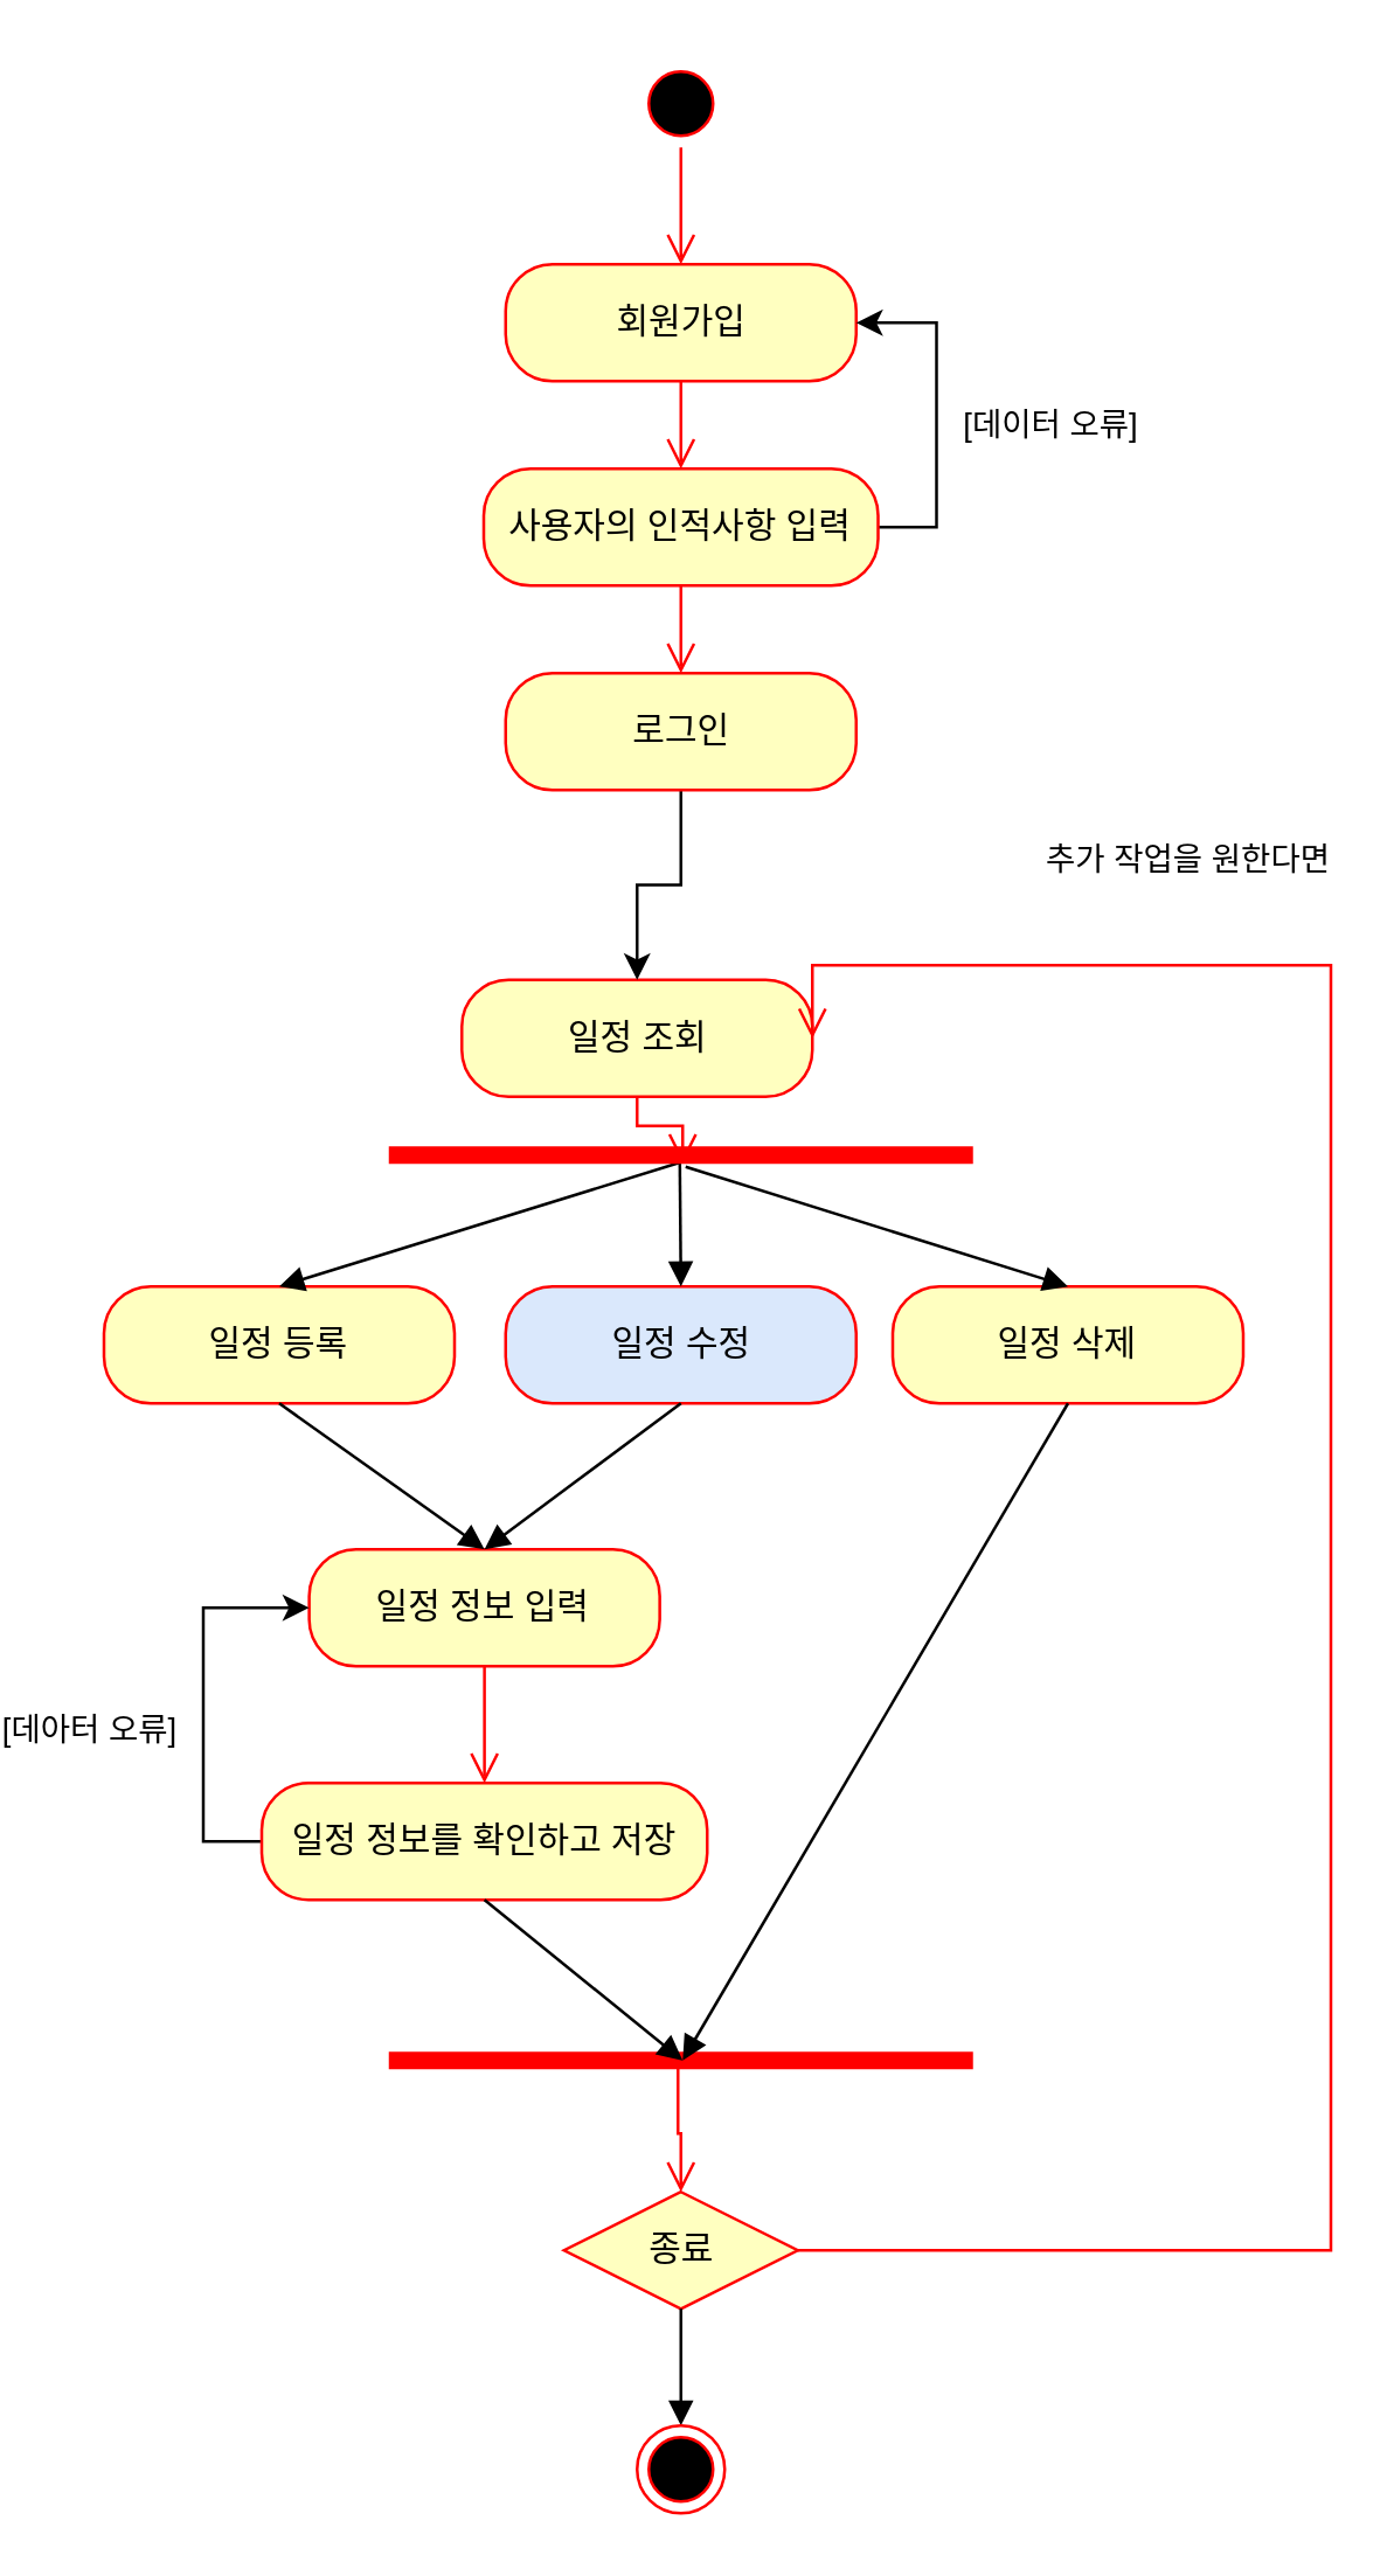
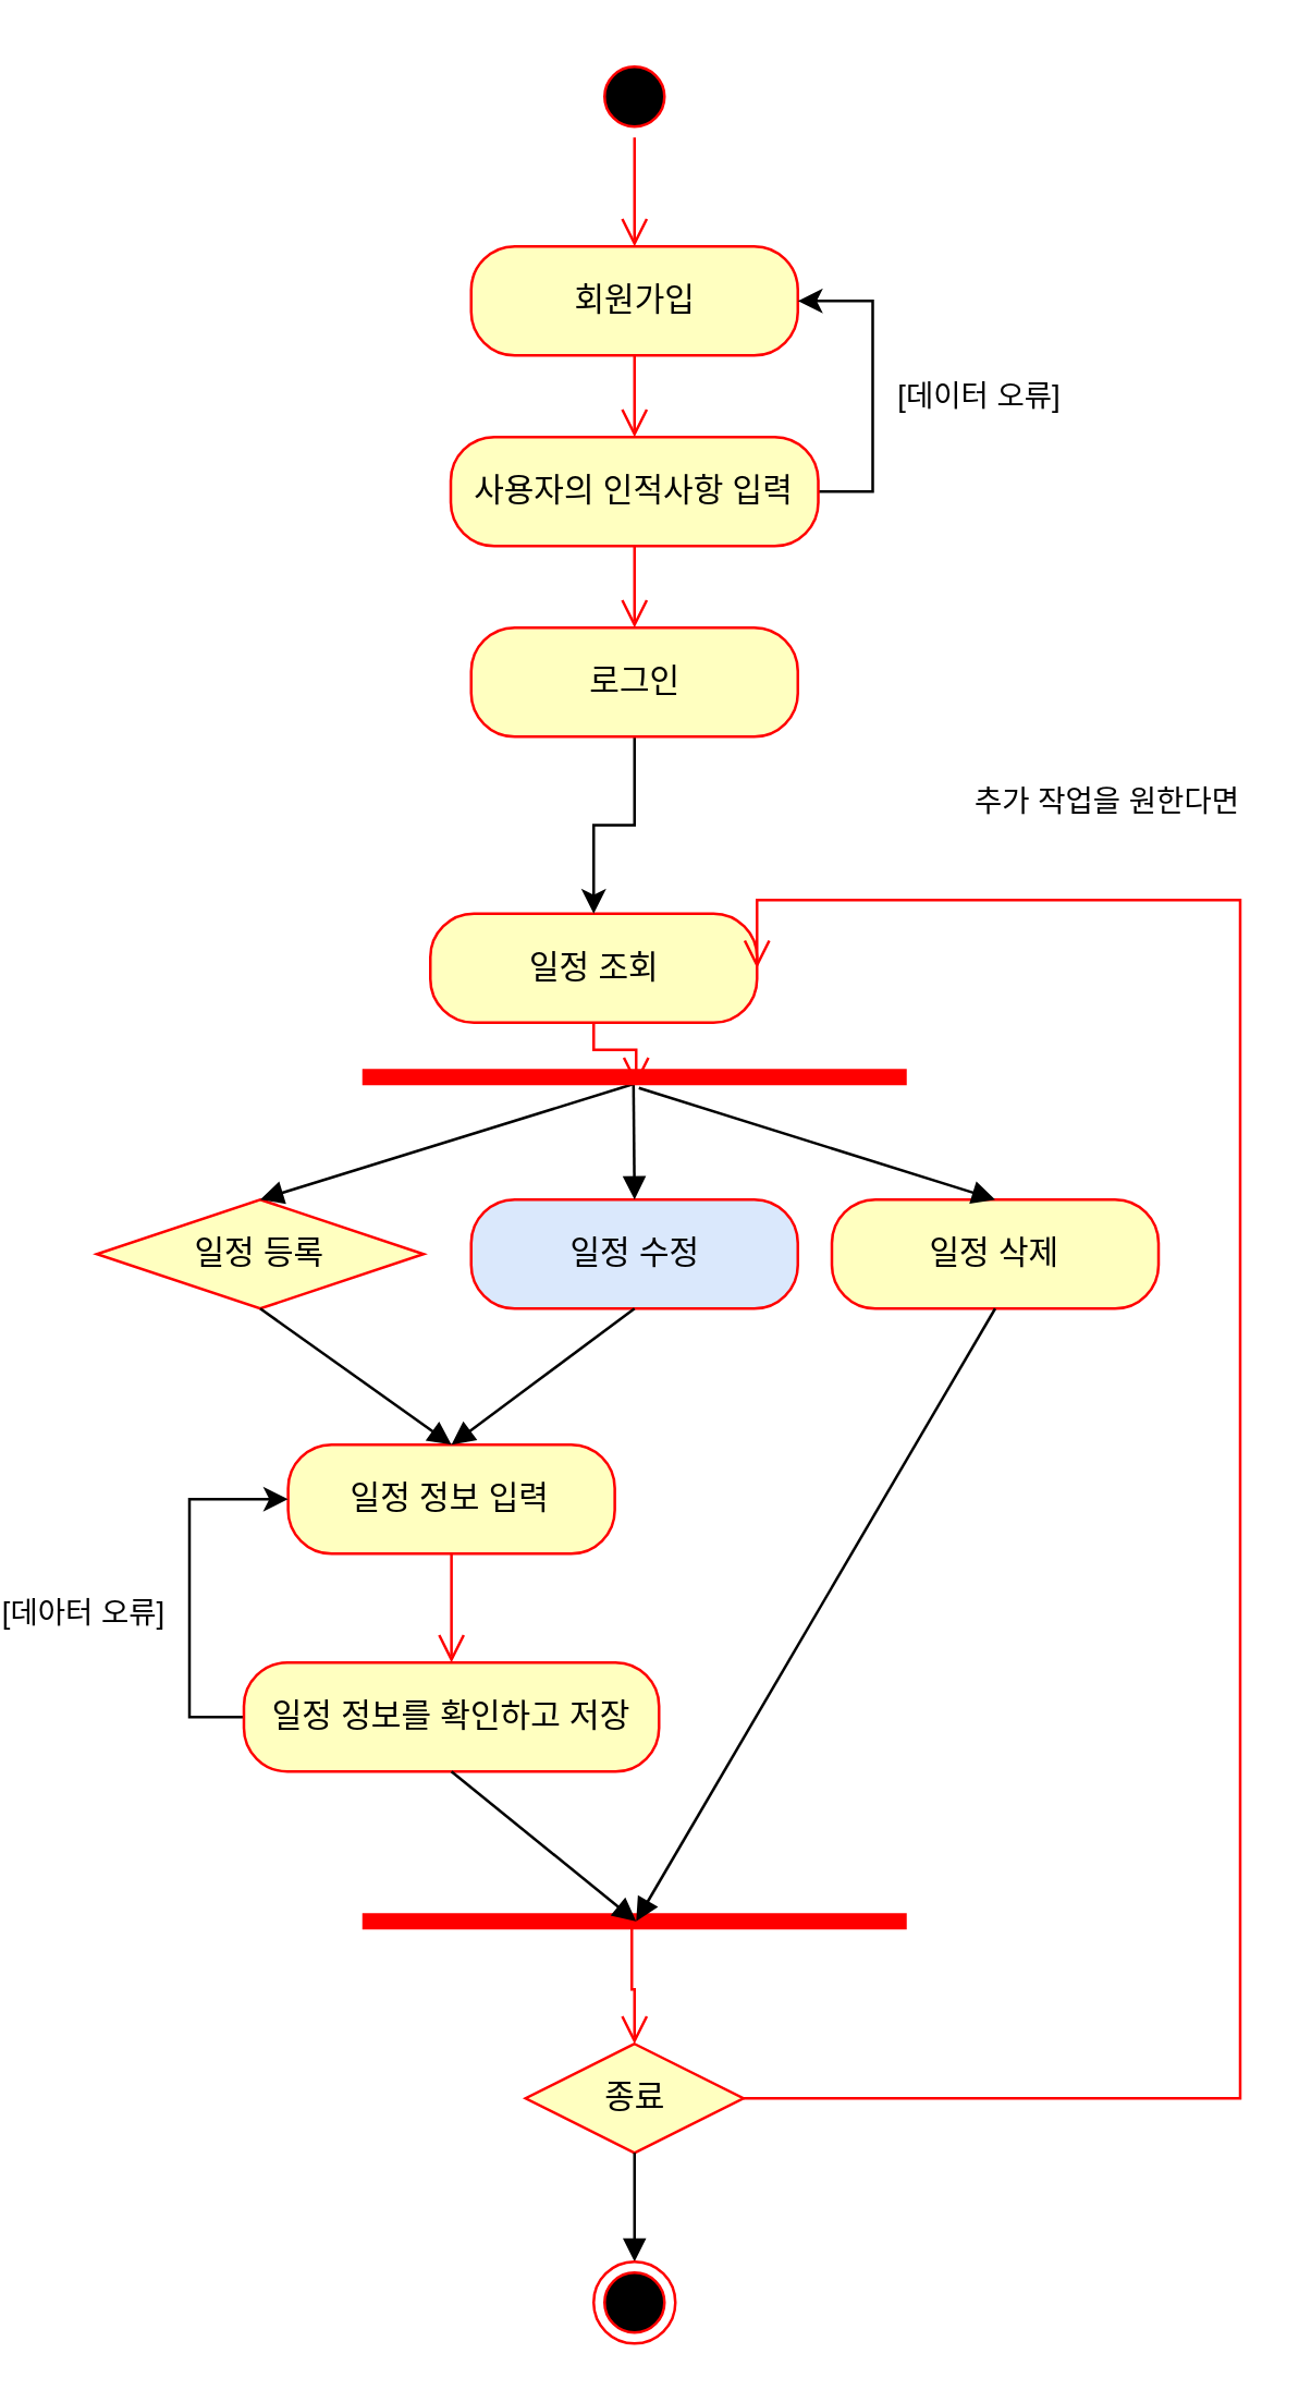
- <mxCell id="12" value="일정 등록" style="rounded=1;whiteSpace=wrap;html=1;arcSize=40;fontColor=#000000;fillColor=#ffffc0;strokeColor=#ff0000;" parent="1" vertex="1"><mxGeometry x="20" y="440" width="120" height="40" as="geometry" /></mxCell>
+ <mxCell id="12" value="일정 등록" style="rhombus;whiteSpace=wrap;html=1;arcSize=40;fontColor=#000000;fillColor=#ffffc0;strokeColor=#ff0000;" parent="1" vertex="1"><mxGeometry x="20" y="440" width="120" height="40" as="geometry" /></mxCell>
